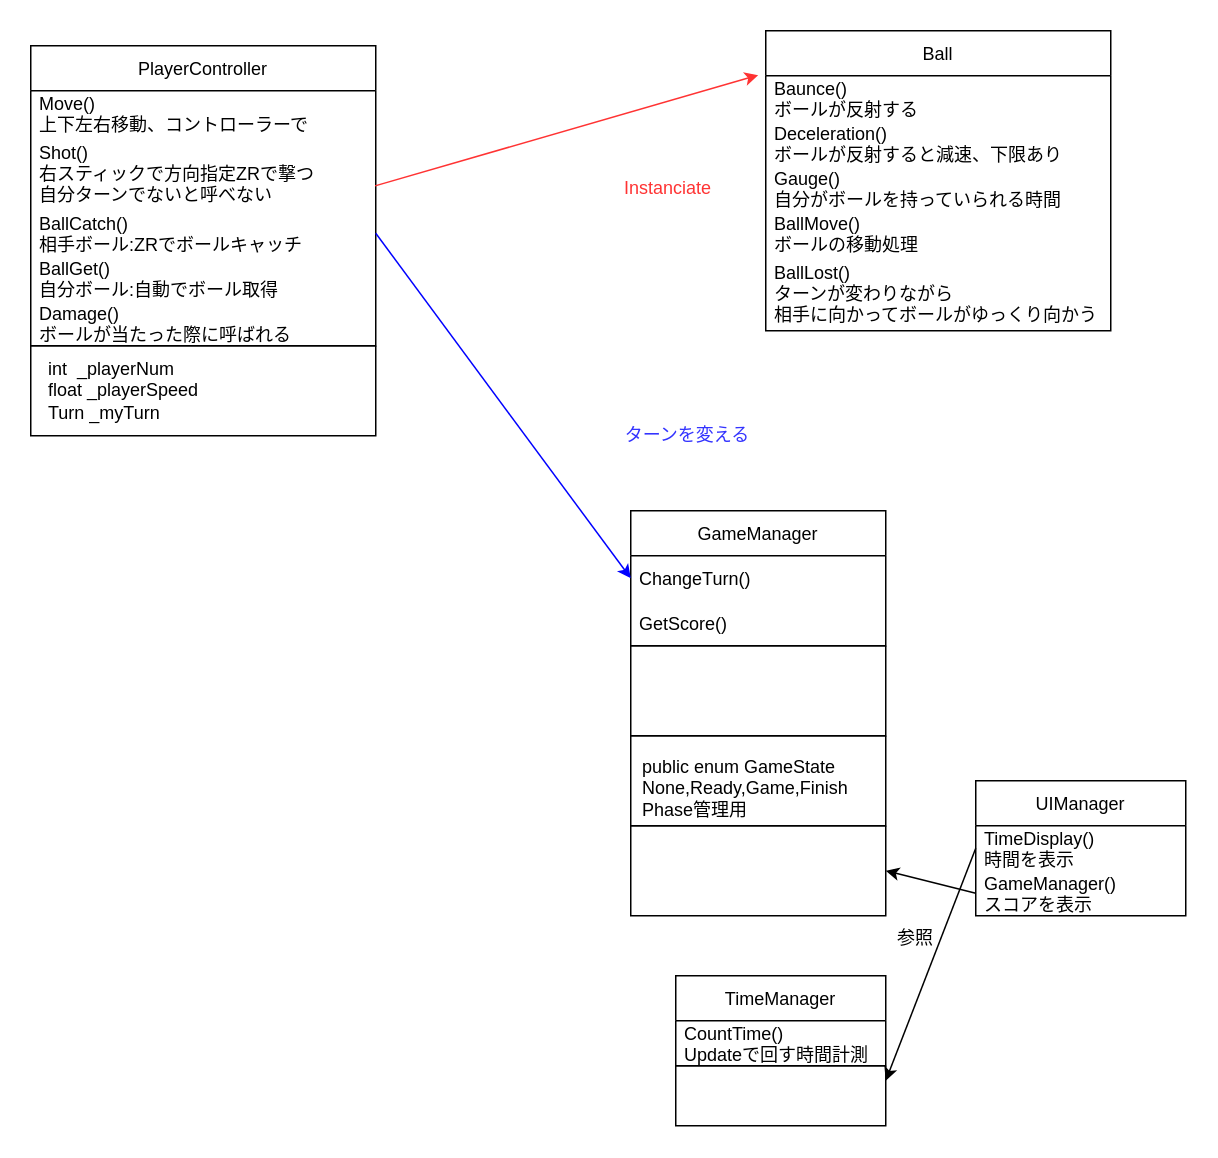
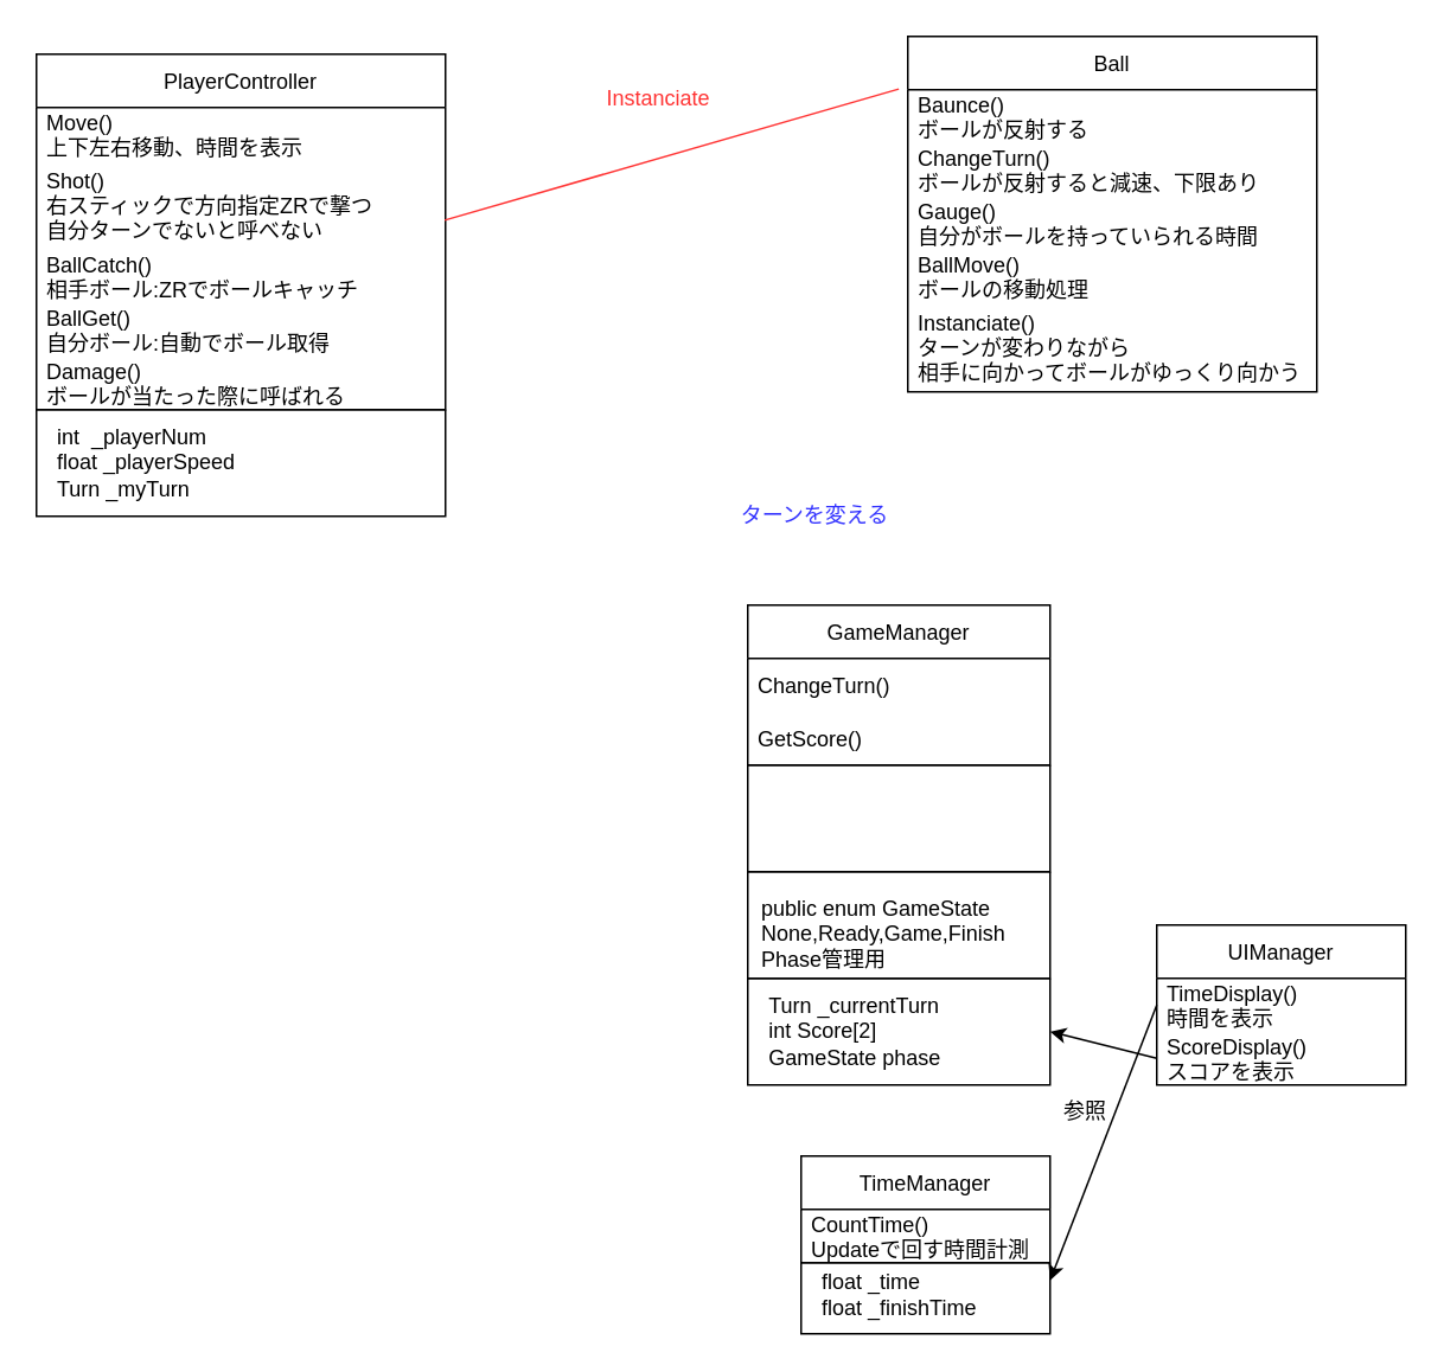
- <mxCell id="24" value="" style="endArrow=classic;html=1;rounded=0;exitX=0.998;exitY=0.668;exitDx=0;exitDy=0;exitPerimeter=0;entryX=-0.022;entryY=0.148;entryDx=0;entryDy=0;entryPerimeter=0;strokeColor=#FF3333;" edge="1" parent="1" source="4" target="8"><mxGeometry width="50" height="50" relative="1" as="geometry"><mxPoint x="440" y="300" as="sourcePoint" /><mxPoint x="490" y="250" as="targetPoint" /></mxGeometry></mxCell>
+ <mxCell id="24" value="" style="endArrow=none;html=1;rounded=0;exitX=0.998;exitY=0.668;exitDx=0;exitDy=0;exitPerimeter=0;entryX=-0.022;entryY=0.148;entryDx=0;entryDy=0;entryPerimeter=0;strokeColor=#FF3333;" edge="1" parent="1" source="4" target="8"><mxGeometry width="50" height="50" relative="1" as="geometry"><mxPoint x="440" y="300" as="sourcePoint" /><mxPoint x="490" y="250" as="targetPoint" /></mxGeometry></mxCell>
- <mxCell id="3" value="Move()&#10;上下左右移動、コントローラーで" style="text;strokeColor=none;fillColor=none;align=left;verticalAlign=middle;spacingLeft=4;spacingRight=4;overflow=hidden;points=[[0,0.5],[1,0.5]];portConstraint=eastwest;rotatable=0;" vertex="1" parent="2"><mxGeometry y="30" width="230" height="30" as="geometry" /></mxCell>
+ <mxCell id="3" value="Move()&#10;上下左右移動、時間を表示" style="text;strokeColor=none;fillColor=none;align=left;verticalAlign=middle;spacingLeft=4;spacingRight=4;overflow=hidden;points=[[0,0.5],[1,0.5]];portConstraint=eastwest;rotatable=0;" vertex="1" parent="2"><mxGeometry y="30" width="230" height="30" as="geometry" /></mxCell>
- <mxCell id="10" value="Deceleration()&#10;ボールが反射すると減速、下限あり" style="text;strokeColor=none;fillColor=none;align=left;verticalAlign=middle;spacingLeft=4;spacingRight=4;overflow=hidden;points=[[0,0.5],[1,0.5]];portConstraint=eastwest;rotatable=0;" vertex="1" parent="8"><mxGeometry y="60" width="230" height="30" as="geometry" /></mxCell>
+ <mxCell id="10" value="ChangeTurn()&#10;ボールが反射すると減速、下限あり" style="text;strokeColor=none;fillColor=none;align=left;verticalAlign=middle;spacingLeft=4;spacingRight=4;overflow=hidden;points=[[0,0.5],[1,0.5]];portConstraint=eastwest;rotatable=0;" vertex="1" parent="8"><mxGeometry y="60" width="230" height="30" as="geometry" /></mxCell>
- <mxCell id="25" value="&lt;font color=&quot;#ff3333&quot;&gt;Instanciate&lt;/font&gt;" style="text;html=1;strokeColor=none;fillColor=none;align=center;verticalAlign=middle;whiteSpace=wrap;rounded=0;" vertex="1" parent="1"><mxGeometry x="415" y="110" width="60" height="30" as="geometry" /></mxCell>
+ <mxCell id="25" value="&lt;font color=&quot;#ff3333&quot;&gt;Instanciate&lt;/font&gt;" style="text;html=1;strokeColor=none;fillColor=none;align=center;verticalAlign=middle;whiteSpace=wrap;rounded=0;" vertex="1" parent="1"><mxGeometry x="340" y="40" width="60" height="30" as="geometry" /></mxCell>
- <mxCell id="13" value="BallLost()&#10;ターンが変わりながら&#10;相手に向かってボールがゆっくり向かう" style="text;strokeColor=none;fillColor=none;align=left;verticalAlign=middle;spacingLeft=4;spacingRight=4;overflow=hidden;points=[[0,0.5],[1,0.5]];portConstraint=eastwest;rotatable=0;" vertex="1" parent="8"><mxGeometry y="150" width="230" height="50" as="geometry" /></mxCell>
+ <mxCell id="13" value="Instanciate()&#10;ターンが変わりながら&#10;相手に向かってボールがゆっくり向かう" style="text;strokeColor=none;fillColor=none;align=left;verticalAlign=middle;spacingLeft=4;spacingRight=4;overflow=hidden;points=[[0,0.5],[1,0.5]];portConstraint=eastwest;rotatable=0;" vertex="1" parent="8"><mxGeometry y="150" width="230" height="50" as="geometry" /></mxCell>
- <mxCell id="26" value="" style="endArrow=classic;html=1;rounded=0;exitX=1;exitY=0.5;exitDx=0;exitDy=0;entryX=0;entryY=0.5;entryDx=0;entryDy=0;strokeColor=#0000FF;" edge="1" parent="1" source="5" target="15"><mxGeometry width="50" height="50" relative="1" as="geometry"><mxPoint x="440" y="300" as="sourcePoint" /><mxPoint x="440" y="230" as="targetPoint" /></mxGeometry></mxCell>
+ <mxCell id="29" value="&lt;div style=&quot;text-align: left;&quot;&gt;&lt;span style=&quot;color: rgb(0, 0, 0); background-color: initial;&quot;&gt;Turn _currentTurn&lt;/span&gt;&lt;/div&gt;&lt;font color=&quot;#000000&quot;&gt;&lt;div style=&quot;text-align: left;&quot;&gt;&lt;span style=&quot;background-color: initial;&quot;&gt;int Score[2]&lt;/span&gt;&lt;/div&gt;&lt;div style=&quot;text-align: left;&quot;&gt;&lt;span style=&quot;background-color: initial;&quot;&gt;GameState phase&lt;/span&gt;&lt;/div&gt;&lt;/font&gt;" style="text;html=1;align=center;verticalAlign=middle;resizable=0;points=[];autosize=1;strokeColor=none;fillColor=none;fontColor=#3333FF;" vertex="1" parent="28"><mxGeometry width="120" height="60" as="geometry" /></mxCell>
- <mxCell id="19" value="GameManager()&#10;スコアを表示" style="text;strokeColor=none;fillColor=none;align=left;verticalAlign=middle;spacingLeft=4;spacingRight=4;overflow=hidden;points=[[0,0.5],[1,0.5]];portConstraint=eastwest;rotatable=0;" vertex="1" parent="17"><mxGeometry y="60" width="140" height="30" as="geometry" /></mxCell>
+ <mxCell id="19" value="ScoreDisplay()&#10;スコアを表示" style="text;strokeColor=none;fillColor=none;align=left;verticalAlign=middle;spacingLeft=4;spacingRight=4;overflow=hidden;points=[[0,0.5],[1,0.5]];portConstraint=eastwest;rotatable=0;" vertex="1" parent="17"><mxGeometry y="60" width="140" height="30" as="geometry" /></mxCell>
+ <mxCell id="33" value="float _time&lt;br&gt;float _finishTime" style="text;html=1;strokeColor=none;fillColor=none;align=left;verticalAlign=middle;whiteSpace=wrap;rounded=0;fontColor=#000000;" vertex="1" parent="32"><mxGeometry x="10" y="5" width="120" height="25" as="geometry" /></mxCell>
